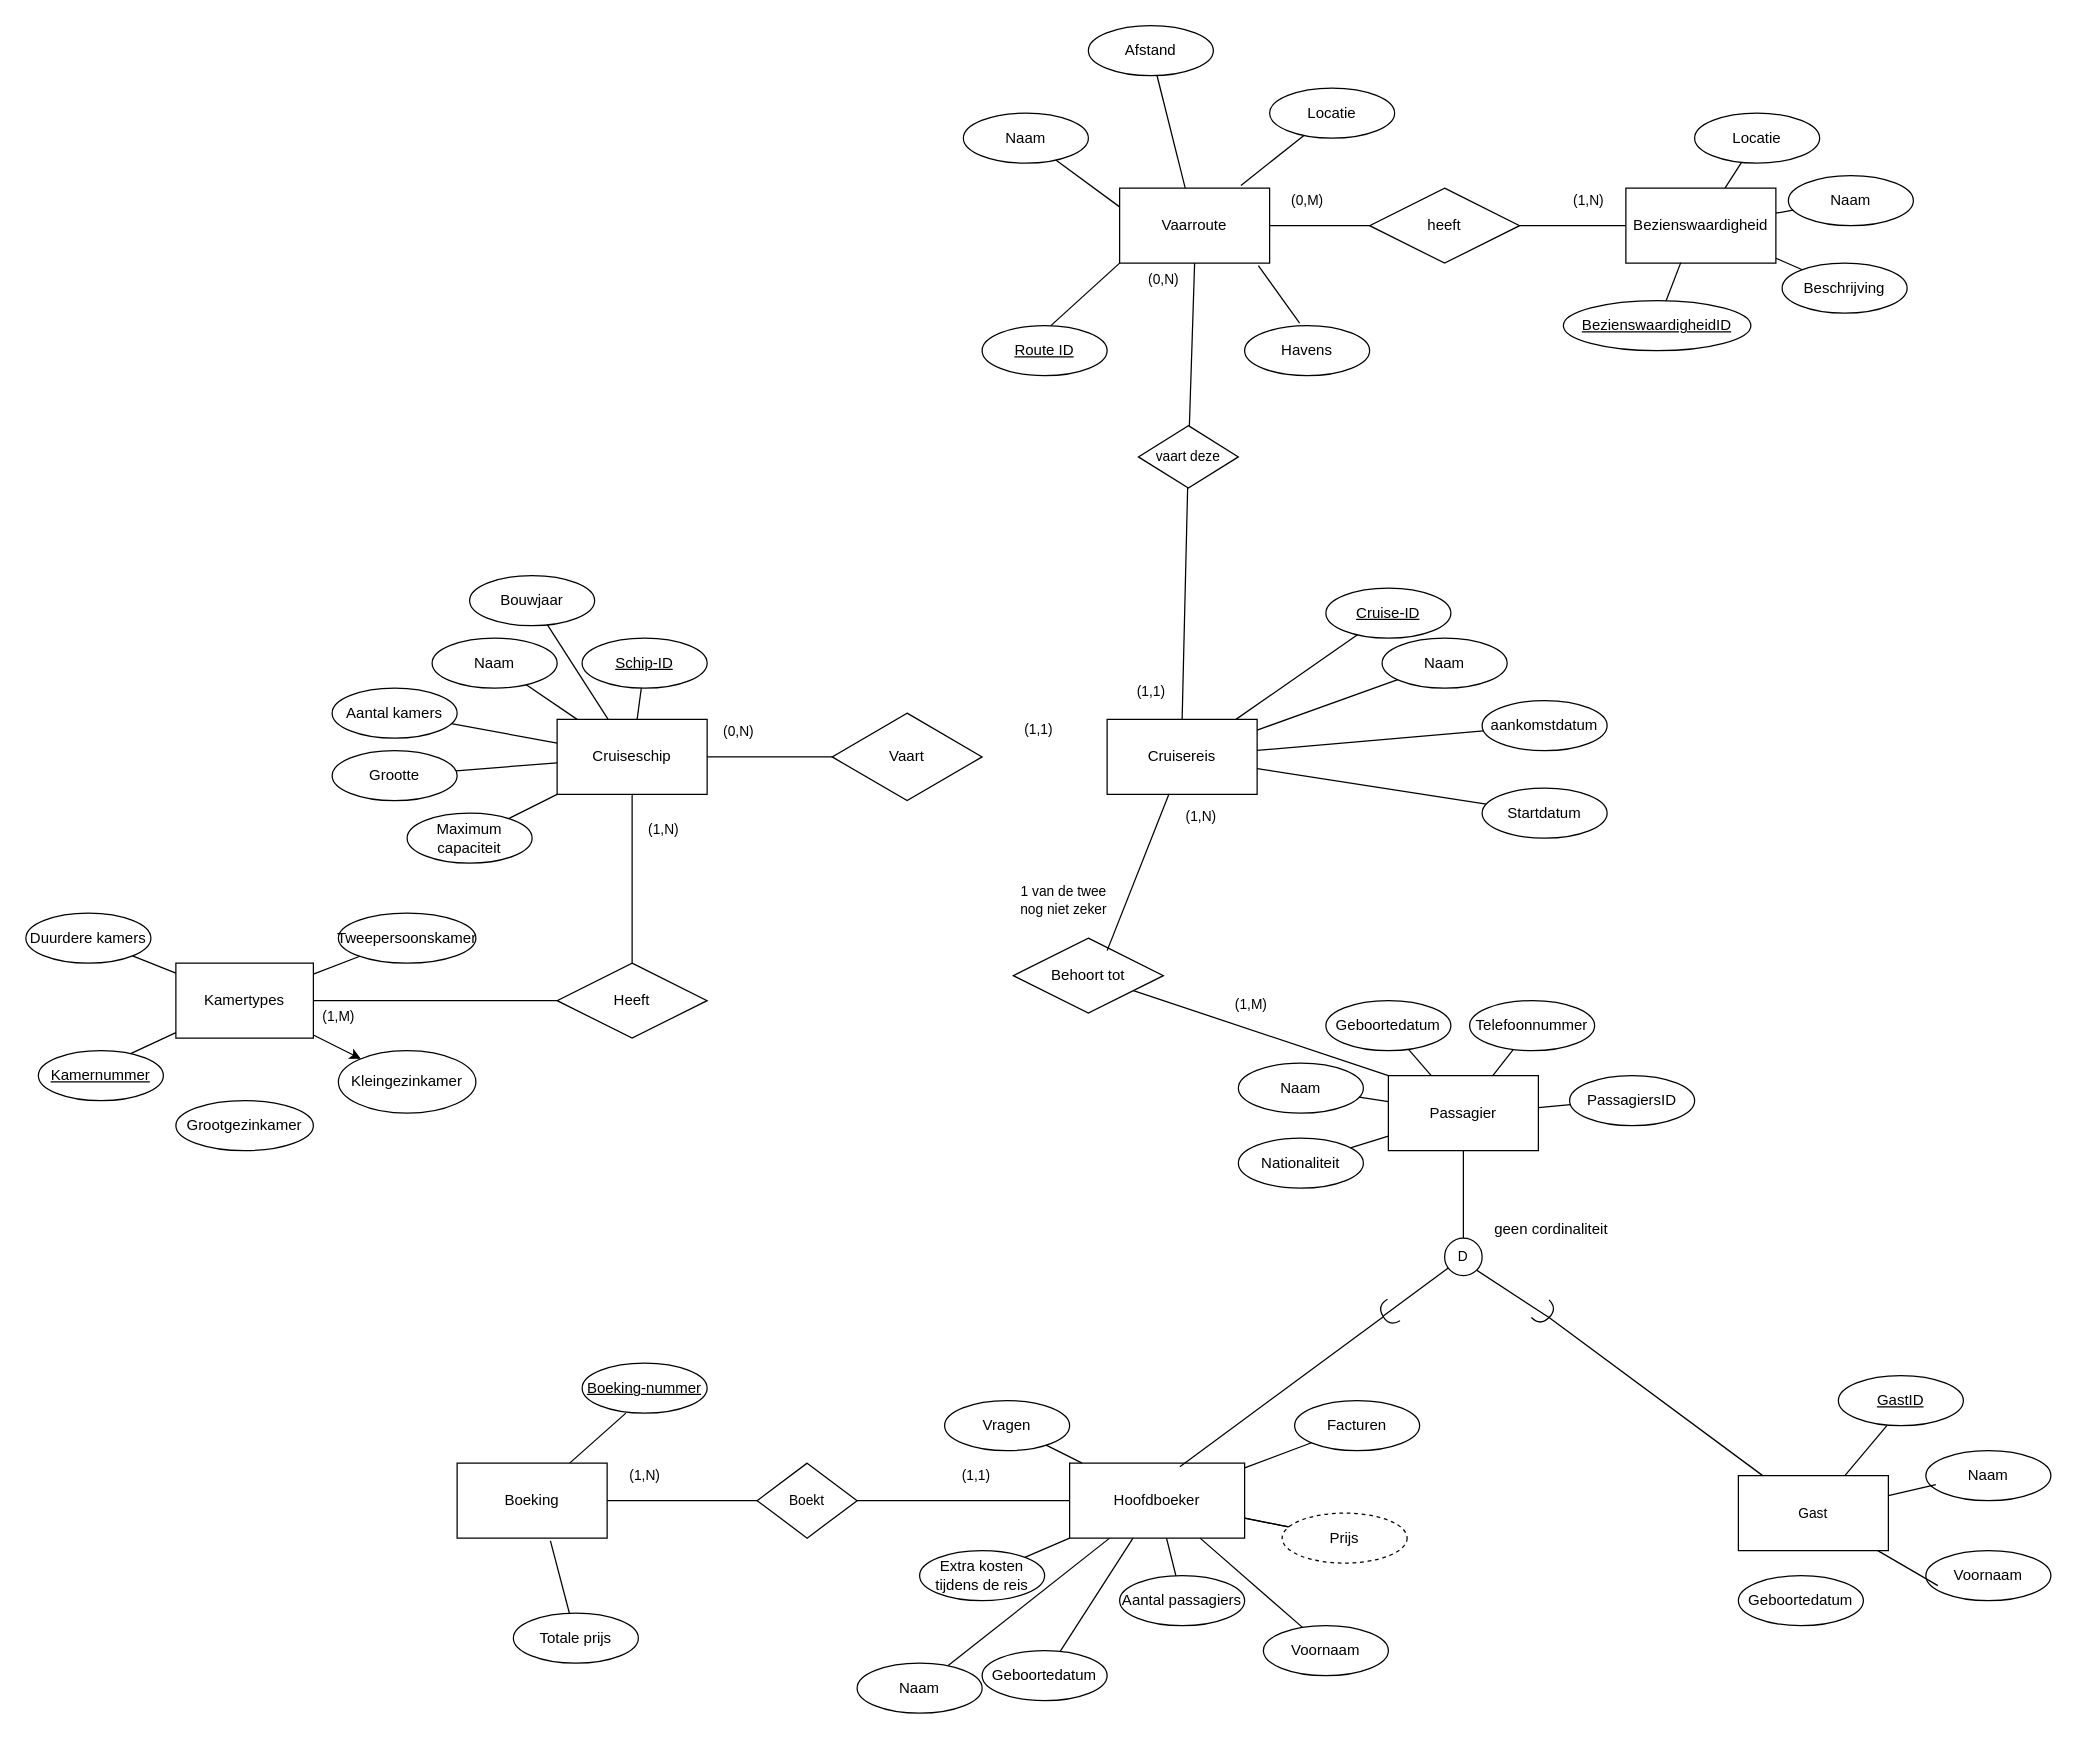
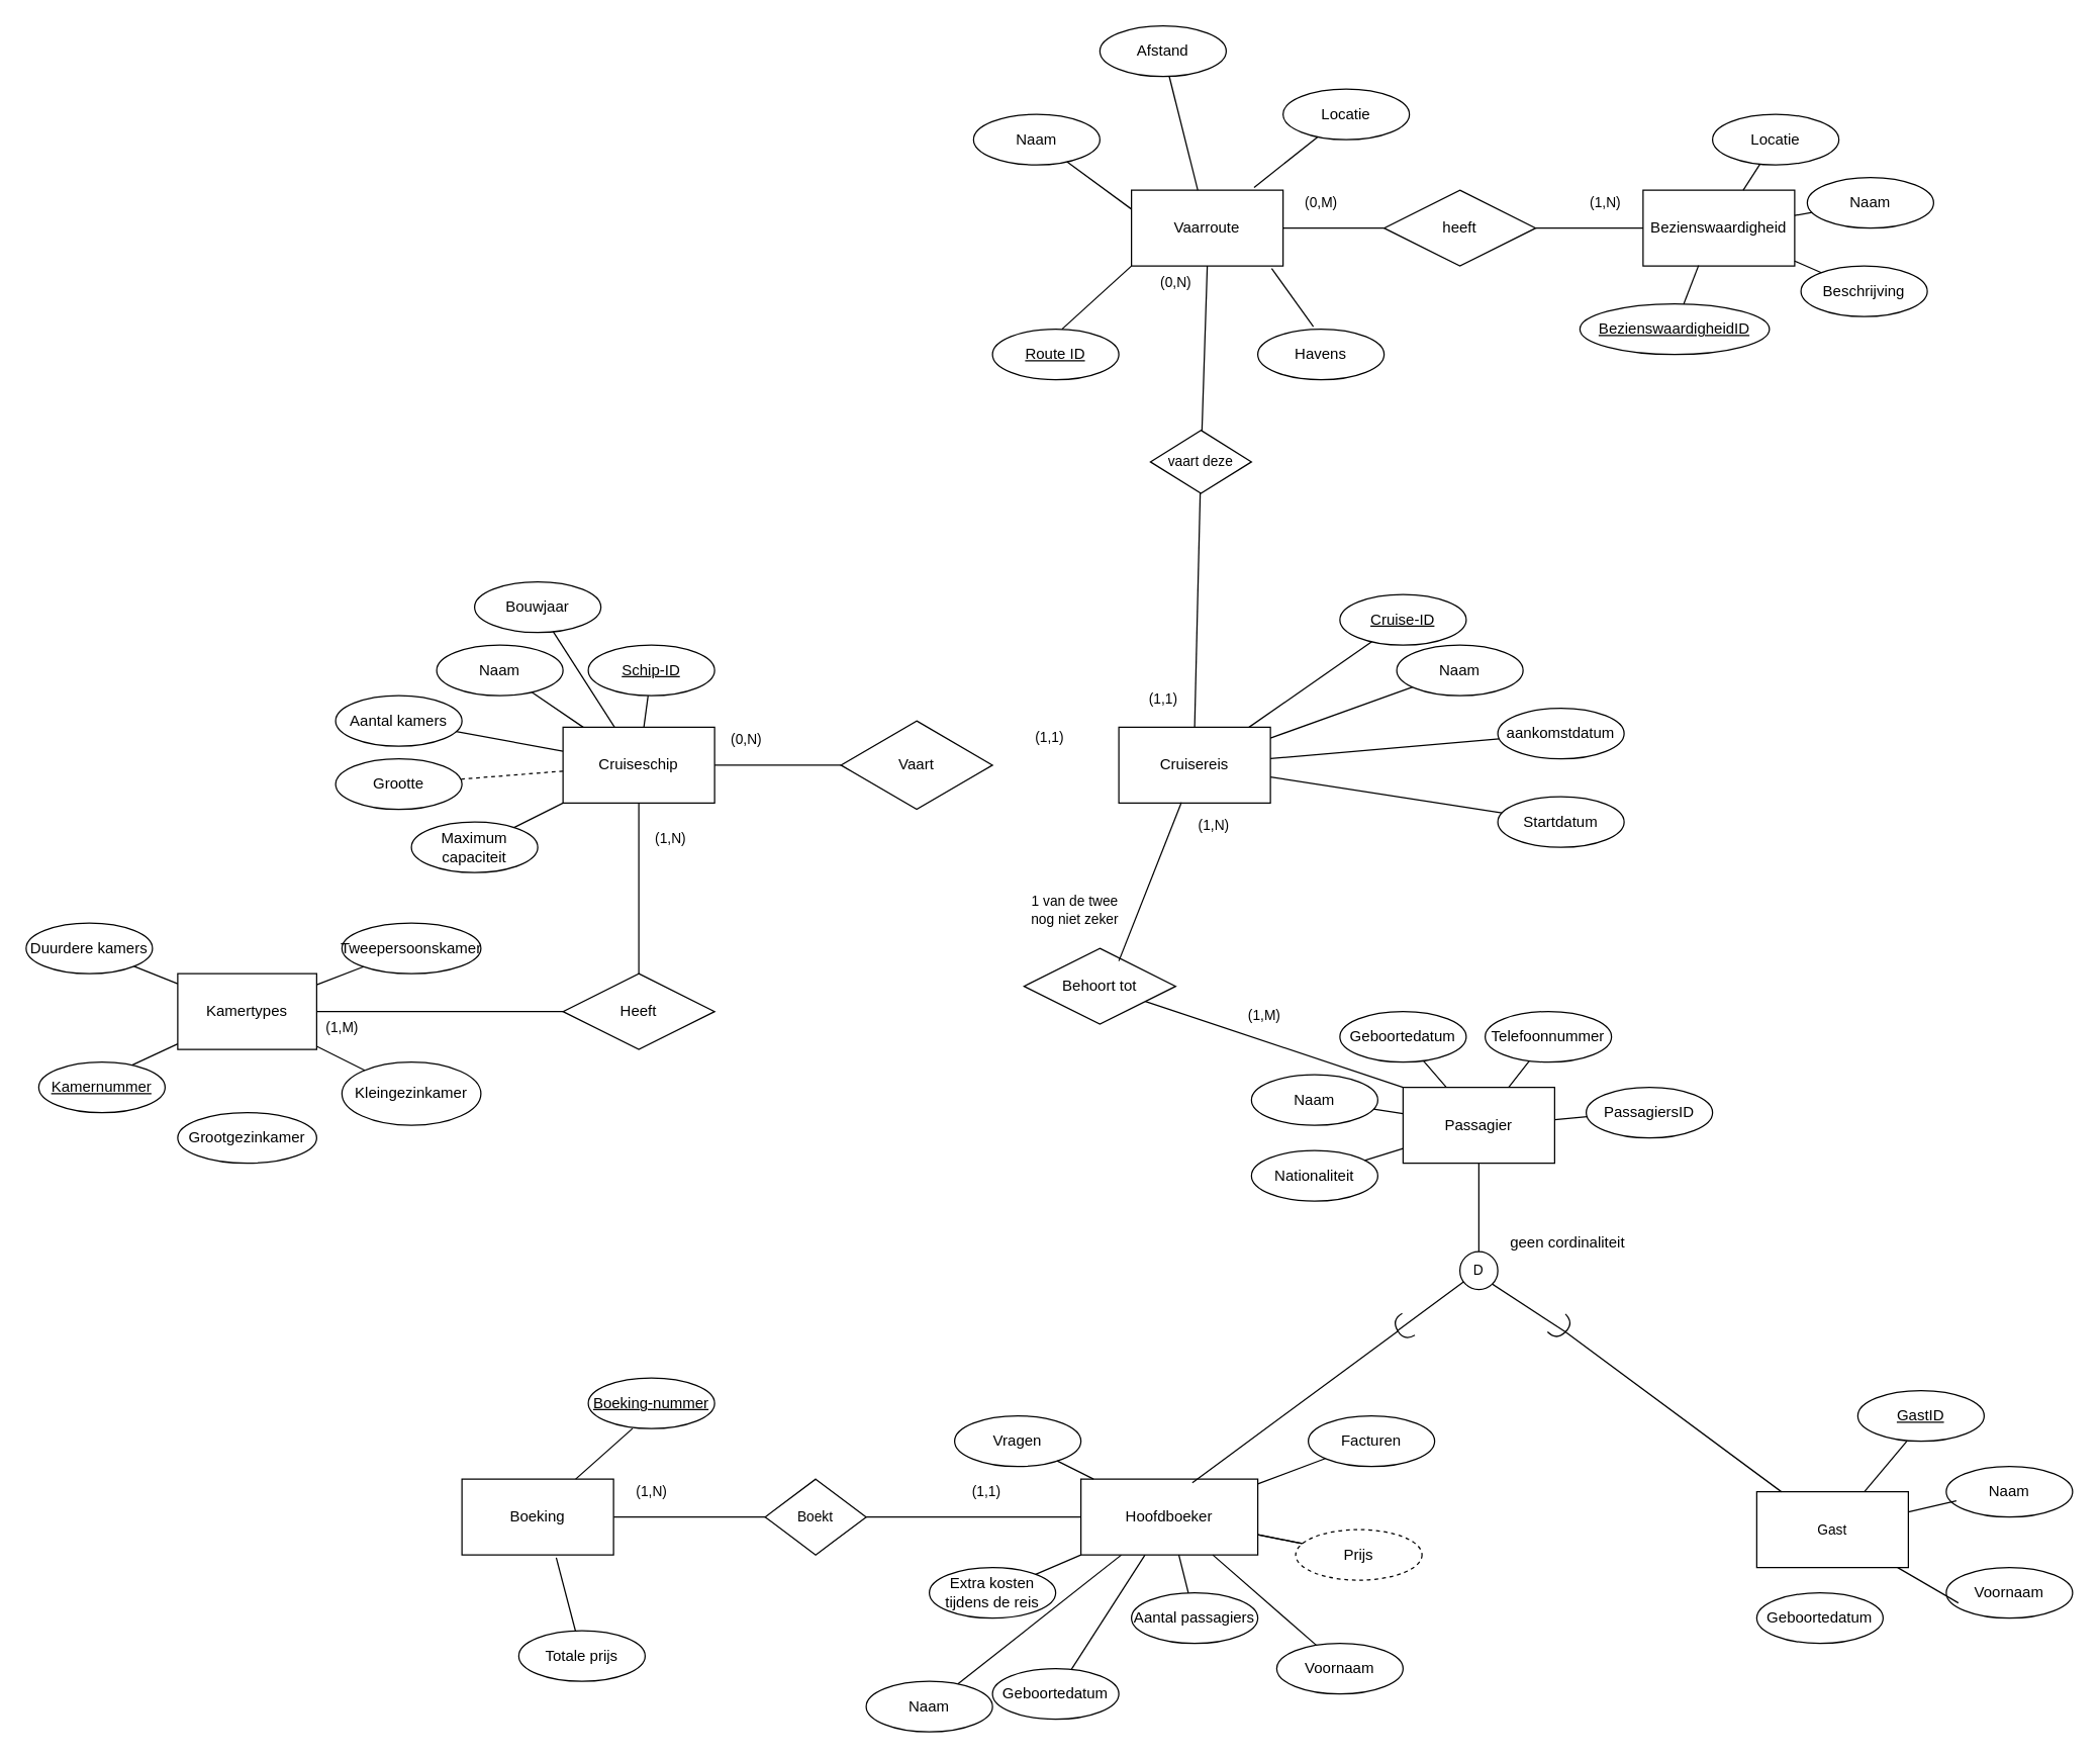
- <mxCell id="53" value="" style="endArrow=none;html=1;rounded=0;" parent="1" source="45" target="46" edge="1"><mxGeometry width="50" height="50" relative="1" as="geometry"><mxPoint x="225" y="700" as="sourcePoint" /><mxPoint x="275" y="650" as="targetPoint" /></mxGeometry></mxCell>
+ <mxCell id="53" value="" style="endArrow=none;html=1;rounded=0;dashed=1;" parent="1" source="45" target="46" edge="1"><mxGeometry width="50" height="50" relative="1" as="geometry"><mxPoint x="225" y="700" as="sourcePoint" /><mxPoint x="275" y="650" as="targetPoint" /></mxGeometry></mxCell>
- <mxCell id="25" value="" style="endArrow=classic;html=1;rounded=0;" parent="1" source="14" target="16" edge="1"><mxGeometry width="50" height="50" relative="1" as="geometry"><mxPoint x="260" as="sourcePoint" y="840" /><mxPoint x="10" y="640" as="targetPoint" /></mxGeometry></mxCell>
+ <mxCell id="25" value="" style="endArrow=none;html=1;rounded=0;" parent="1" source="14" target="16" edge="1"><mxGeometry width="50" height="50" relative="1" as="geometry"><mxPoint x="260" as="sourcePoint" y="840" /><mxPoint x="10" y="640" as="targetPoint" /></mxGeometry></mxCell>
